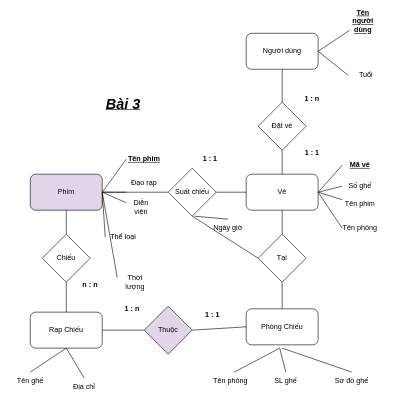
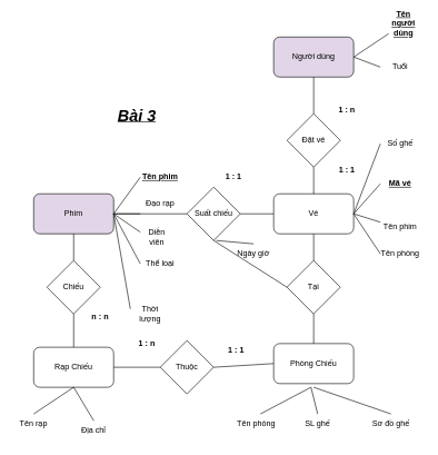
- <mxCell id="43" value="Người dùng" style="rounded=1;whiteSpace=wrap;html=1;" vertex="1" parent="1"><mxGeometry x="410" y="55" width="120" height="60" as="geometry" /></mxCell>
+ <mxCell id="43" value="Người dùng" style="rounded=1;whiteSpace=wrap;html=1;fillColor=#e1d5e7;" vertex="1" parent="1"><mxGeometry x="410" y="55" width="120" height="60" as="geometry" /></mxCell>
- <mxCell id="46" value="Tuổi" style="text;html=1;align=center;verticalAlign=middle;whiteSpace=wrap;rounded=0;" vertex="1" parent="1"><mxGeometry x="580" y="110" width="60" height="30" as="geometry" /></mxCell>
+ <mxCell id="46" value="Tuổi" style="text;html=1;align=center;verticalAlign=middle;whiteSpace=wrap;rounded=0;" vertex="1" parent="1"><mxGeometry x="570" y="85" width="60" height="30" as="geometry" /></mxCell>
- <mxCell id="36" value="Số ghế" style="text;html=1;align=center;verticalAlign=middle;whiteSpace=wrap;rounded=0;" vertex="1" parent="1"><mxGeometry x="570" y="295" width="60" height="30" as="geometry" /></mxCell>
+ <mxCell id="36" value="Số ghế" style="text;html=1;align=center;verticalAlign=middle;whiteSpace=wrap;rounded=0;" vertex="1" parent="1"><mxGeometry x="570" y="200" width="60" height="30" as="geometry" /></mxCell>
- <mxCell id="7" value="Diễn viên" style="text;html=1;align=center;verticalAlign=middle;whiteSpace=wrap;rounded=0;" vertex="1" parent="1"><mxGeometry x="210" y="330" width="50" height="30" as="geometry" /></mxCell>
+ <mxCell id="7" value="Diễn viên" style="text;html=1;align=center;verticalAlign=middle;whiteSpace=wrap;rounded=0;" vertex="1" parent="1"><mxGeometry x="210" y="340" width="50" height="30" as="geometry" /></mxCell>
- <mxCell id="8" value="Thể loại" style="text;html=1;align=center;verticalAlign=middle;whiteSpace=wrap;rounded=0;" vertex="1" parent="1"><mxGeometry x="175" y="380" width="60" height="30" as="geometry" /></mxCell>
+ <mxCell id="8" value="Thể loại" style="text;html=1;align=center;verticalAlign=middle;whiteSpace=wrap;rounded=0;" vertex="1" parent="1"><mxGeometry x="210" y="380" width="60" height="30" as="geometry" /></mxCell>
- <mxCell id="26" value="Thuộc" style="rhombus;whiteSpace=wrap;html=1;fillColor=#e1d5e7;" vertex="1" parent="1"><mxGeometry x="240" y="510" width="80" height="80" as="geometry" /></mxCell>
+ <mxCell id="26" value="Thuộc" style="rhombus;whiteSpace=wrap;html=1;" vertex="1" parent="1"><mxGeometry x="240" y="510" width="80" height="80" as="geometry" /></mxCell>
- <mxCell id="10" value="Tên ghế" style="text;html=1;align=center;verticalAlign=middle;whiteSpace=wrap;rounded=0;" vertex="1" parent="1"><mxGeometry x="20" y="620" width="60" height="30" as="geometry" /></mxCell>
+ <mxCell id="10" value="Tên rạp" style="text;html=1;align=center;verticalAlign=middle;whiteSpace=wrap;rounded=0;" vertex="1" parent="1"><mxGeometry x="20" y="620" width="60" height="30" as="geometry" /></mxCell>
